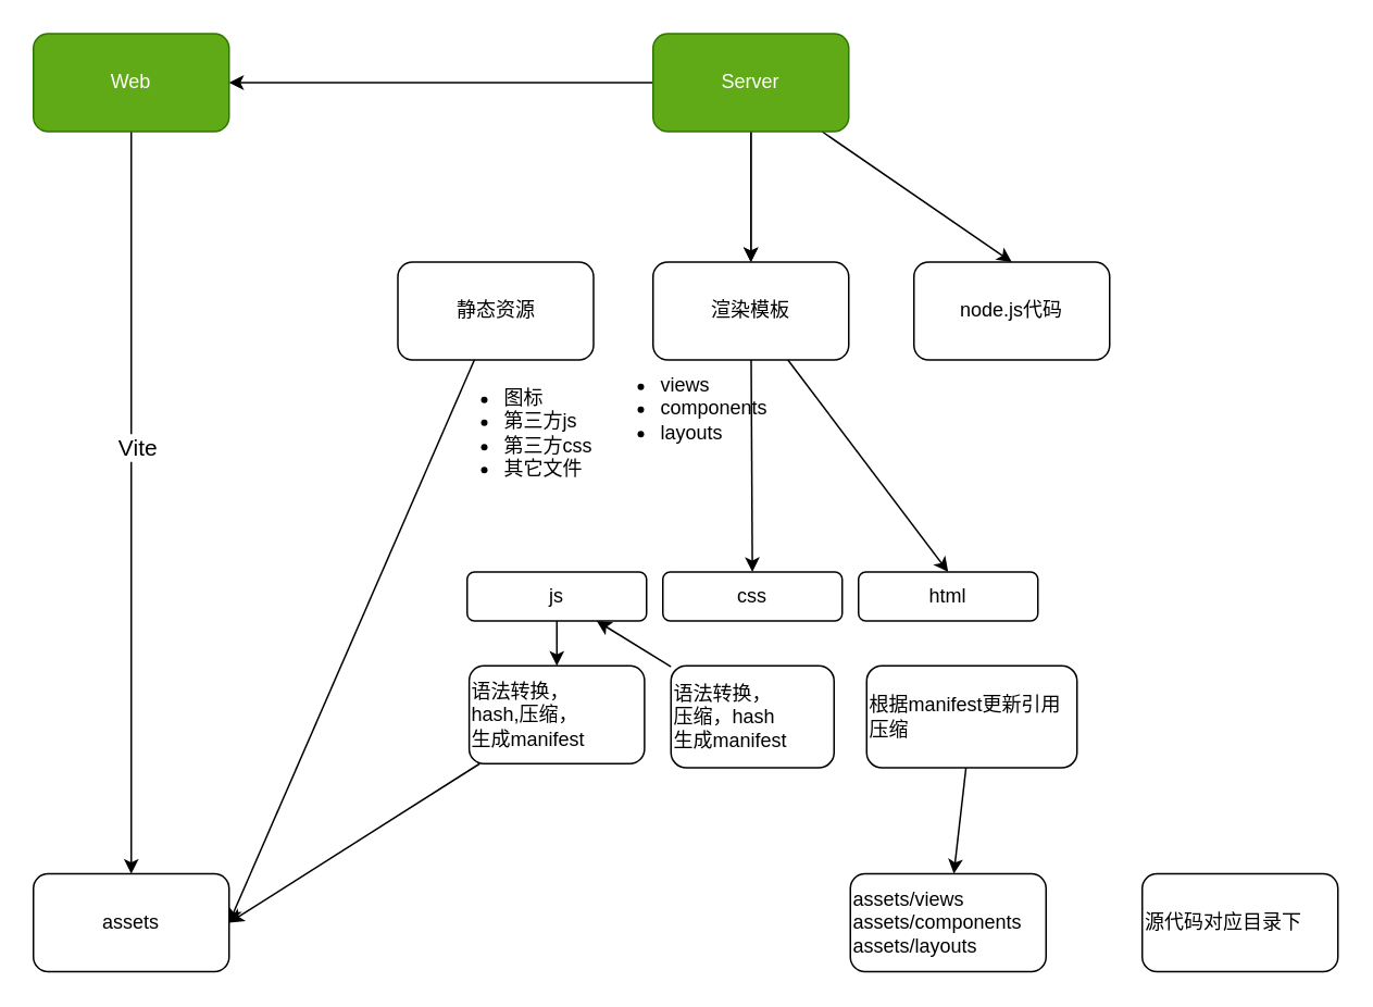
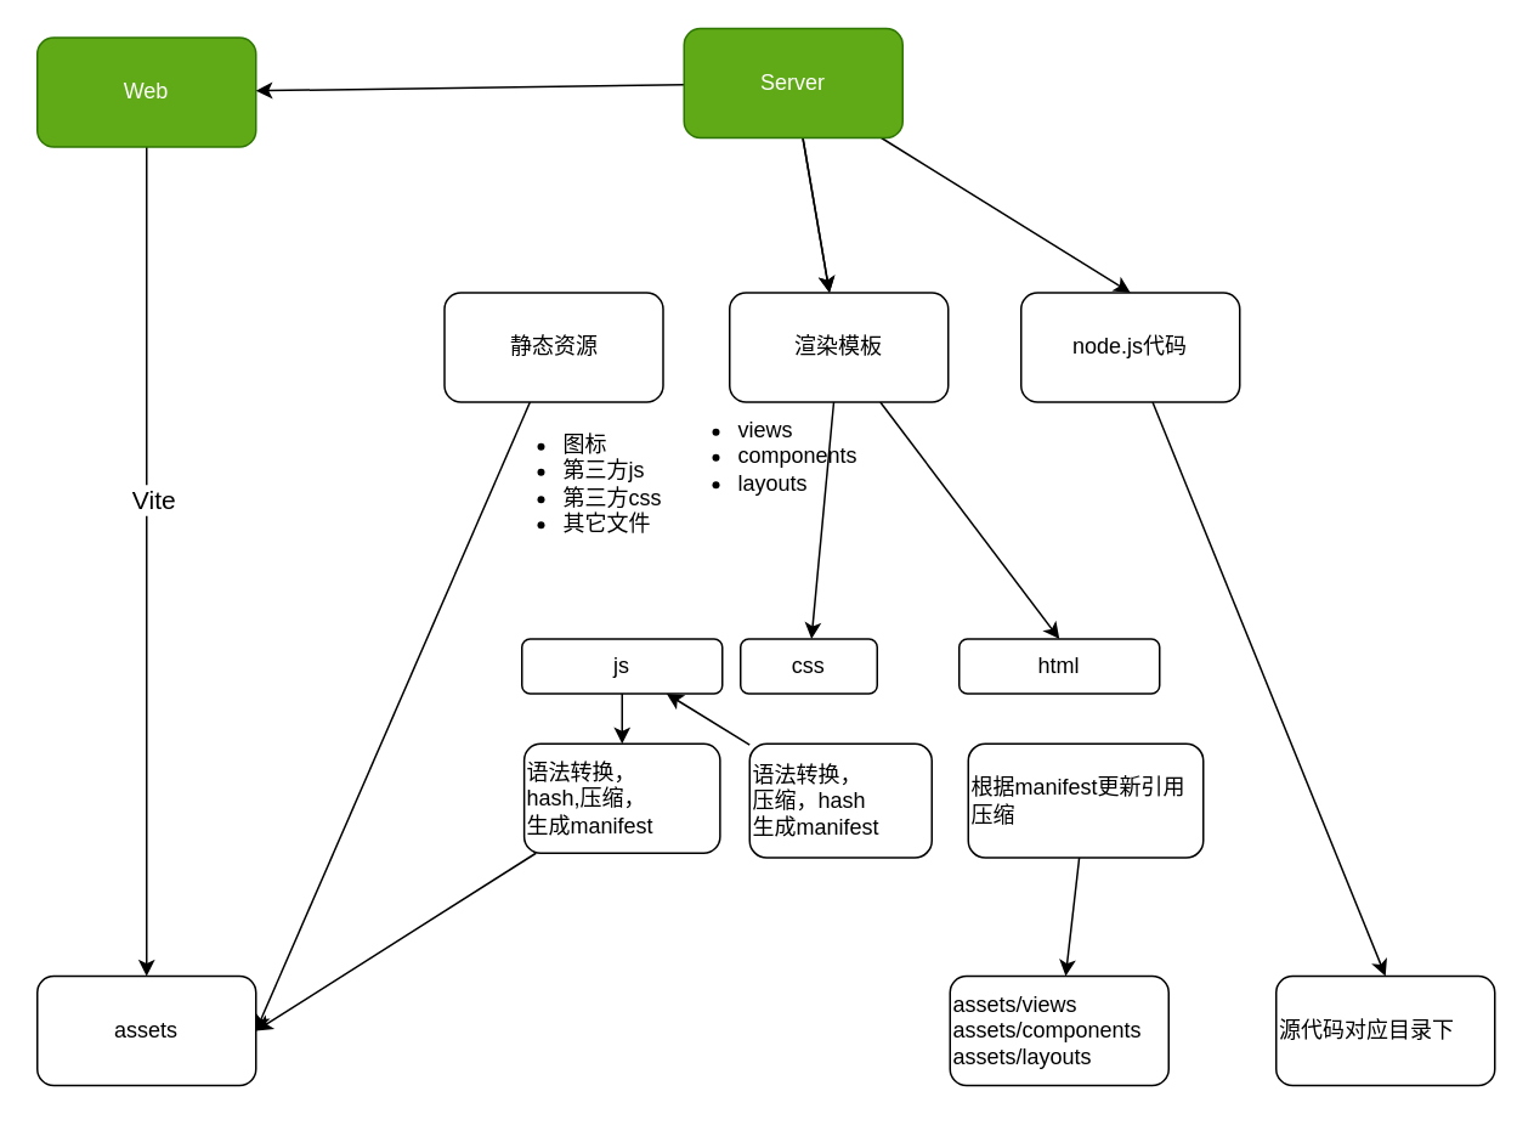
- <mxCell id="9" value="Server" style="rounded=1;whiteSpace=wrap;html=1;fillColor=#60a917;fontColor=#ffffff;strokeColor=#2D7600;" parent="1" vertex="1"><mxGeometry x="400" y="20" width="120" height="60" as="geometry" /></mxCell>
+ <mxCell id="9" value="Server" style="rounded=1;whiteSpace=wrap;html=1;fillColor=#60a917;fontColor=#ffffff;strokeColor=#2D7600;" parent="1" vertex="1"><mxGeometry x="375" y="15" width="120" height="60" as="geometry" /></mxCell>
- <mxCell id="21" value="css" style="whiteSpace=wrap;html=1;rounded=1;" parent="1" vertex="1"><mxGeometry x="406" y="350" width="110" height="30" as="geometry" /></mxCell>
+ <mxCell id="21" value="css" style="whiteSpace=wrap;html=1;rounded=1;" parent="1" vertex="1"><mxGeometry x="406" y="350" width="75" height="30" as="geometry" /></mxCell>
+ <mxCell id="13" style="edgeStyle=none;html=1;entryX=0.5;entryY=0;entryDx=0;entryDy=0;" parent="1" source="14" target="31" edge="1"><mxGeometry relative="1" as="geometry" /></mxCell>
